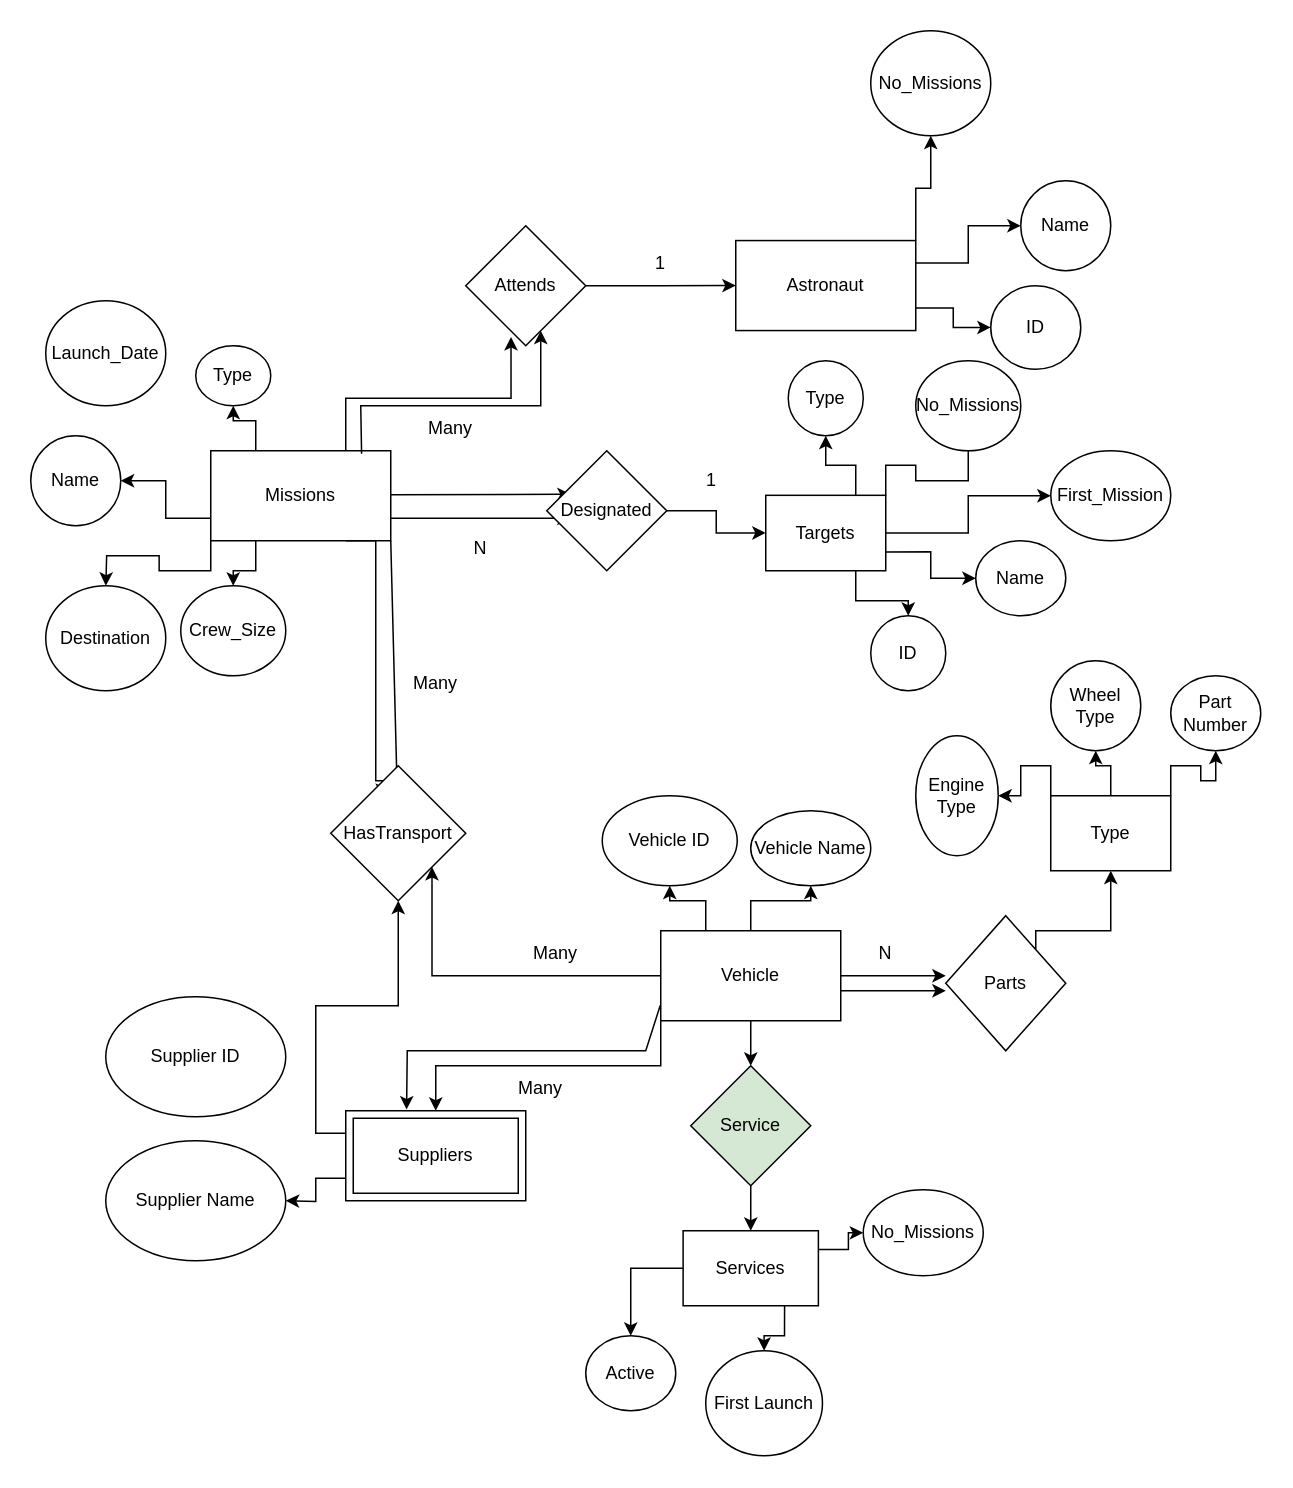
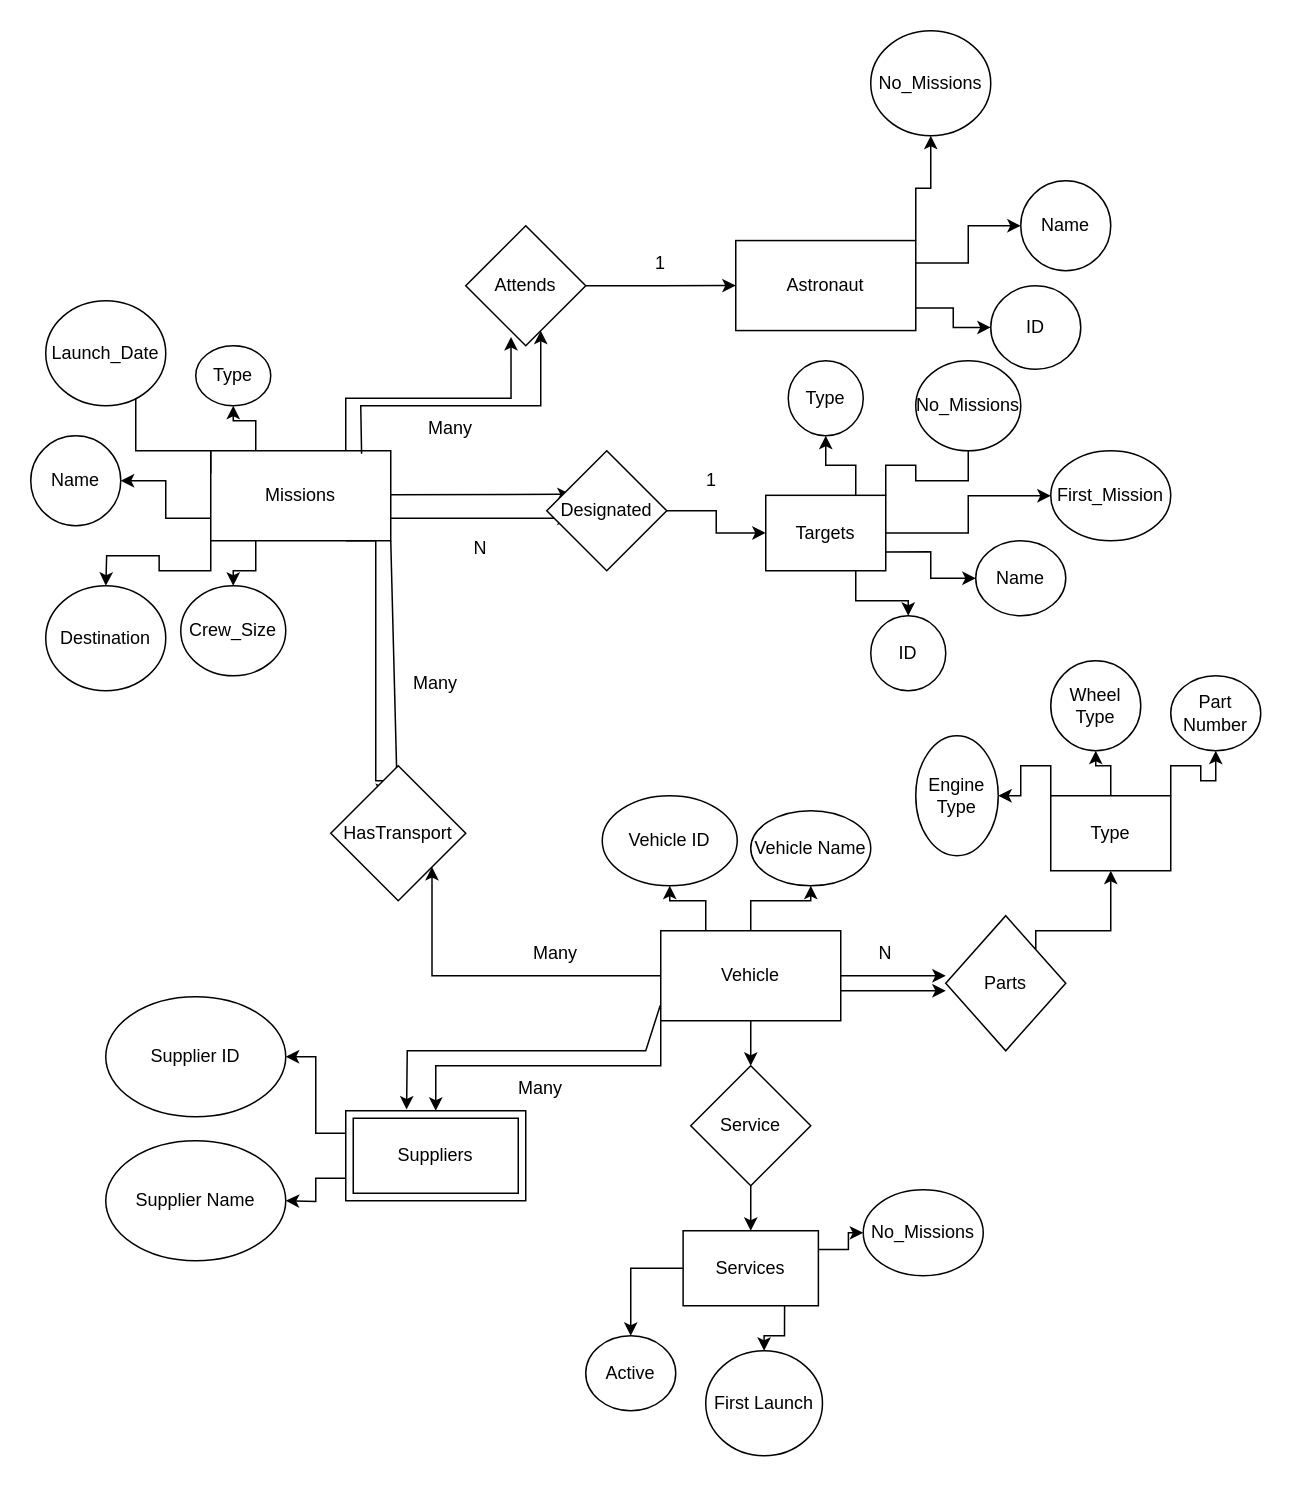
+ <mxCell id="25" value="" style="edgeStyle=orthogonalEdgeStyle;rounded=0;orthogonalLoop=1;jettySize=auto;html=1;exitX=0;exitY=0.25;exitDx=0;exitDy=0;endArrow=none;" edge="1" parent="1" source="9" target="24"><mxGeometry relative="1" as="geometry"><mxPoint x="90" y="270" as="targetPoint" /><mxPoint x="140" y="315" as="sourcePoint" /><Array as="points"><mxPoint x="140" y="300" /><mxPoint x="90" y="300" /></Array></mxGeometry></mxCell>
- <mxCell id="77" style="edgeStyle=orthogonalEdgeStyle;rounded=0;orthogonalLoop=1;jettySize=auto;html=1;exitX=0;exitY=0.25;exitDx=0;exitDy=0;" edge="1" parent="1" source="79" target="29"><mxGeometry relative="1" as="geometry"><mxPoint x="150" y="710" as="targetPoint" /></mxGeometry></mxCell>
+ <mxCell id="77" style="edgeStyle=orthogonalEdgeStyle;rounded=0;orthogonalLoop=1;jettySize=auto;html=1;exitX=0;exitY=0.25;exitDx=0;exitDy=0;" edge="1" parent="1" source="79" target="80"><mxGeometry relative="1" as="geometry"><mxPoint x="150" y="710" as="targetPoint" /></mxGeometry></mxCell>
- <mxCell id="67" value="Service" style="rhombus;whiteSpace=wrap;html=1;fillColor=#d5e8d4;" vertex="1" parent="1"><mxGeometry x="460.004" y="710" width="80" height="80" as="geometry" /></mxCell>
+ <mxCell id="67" value="Service" style="rhombus;whiteSpace=wrap;html=1;" vertex="1" parent="1"><mxGeometry x="460.004" y="710" width="80" height="80" as="geometry" /></mxCell>
